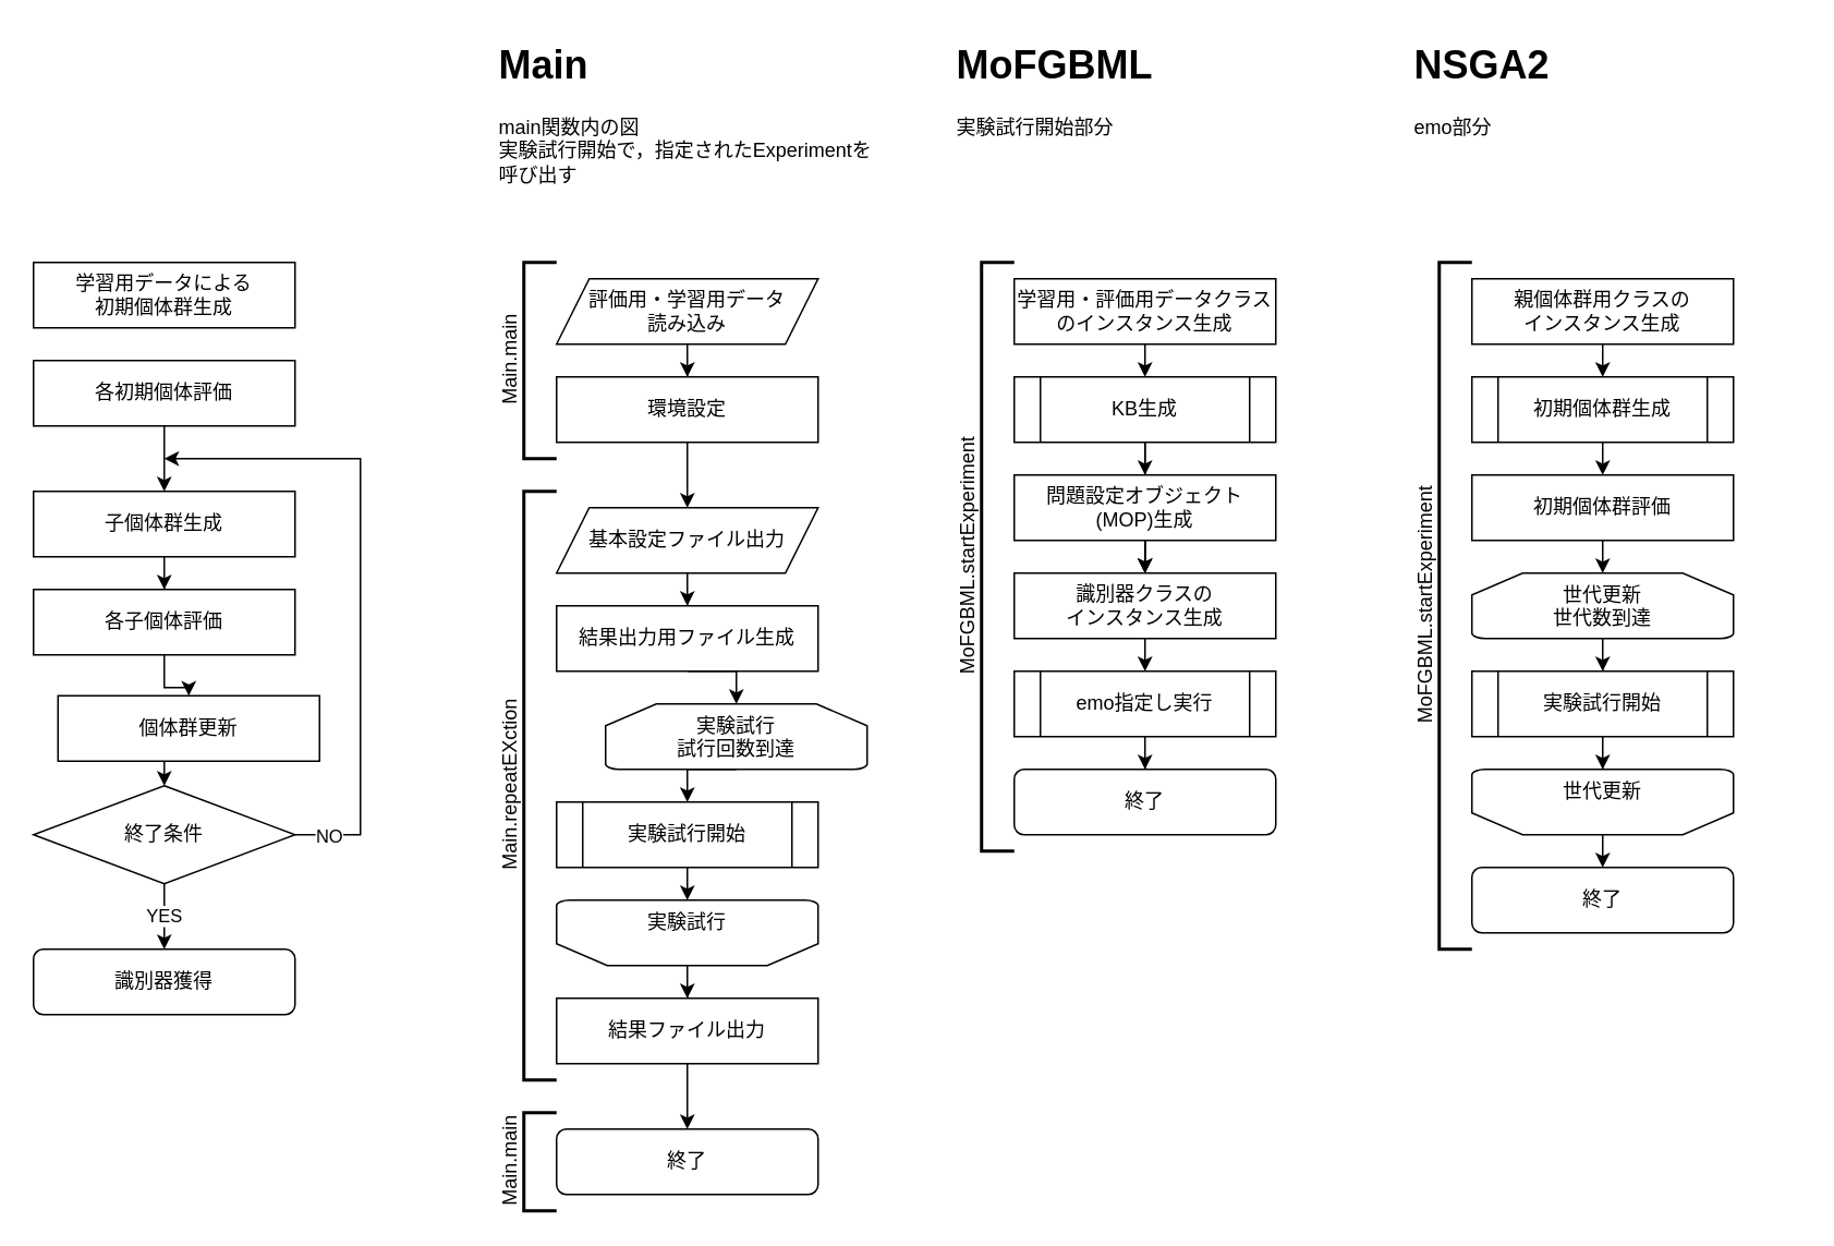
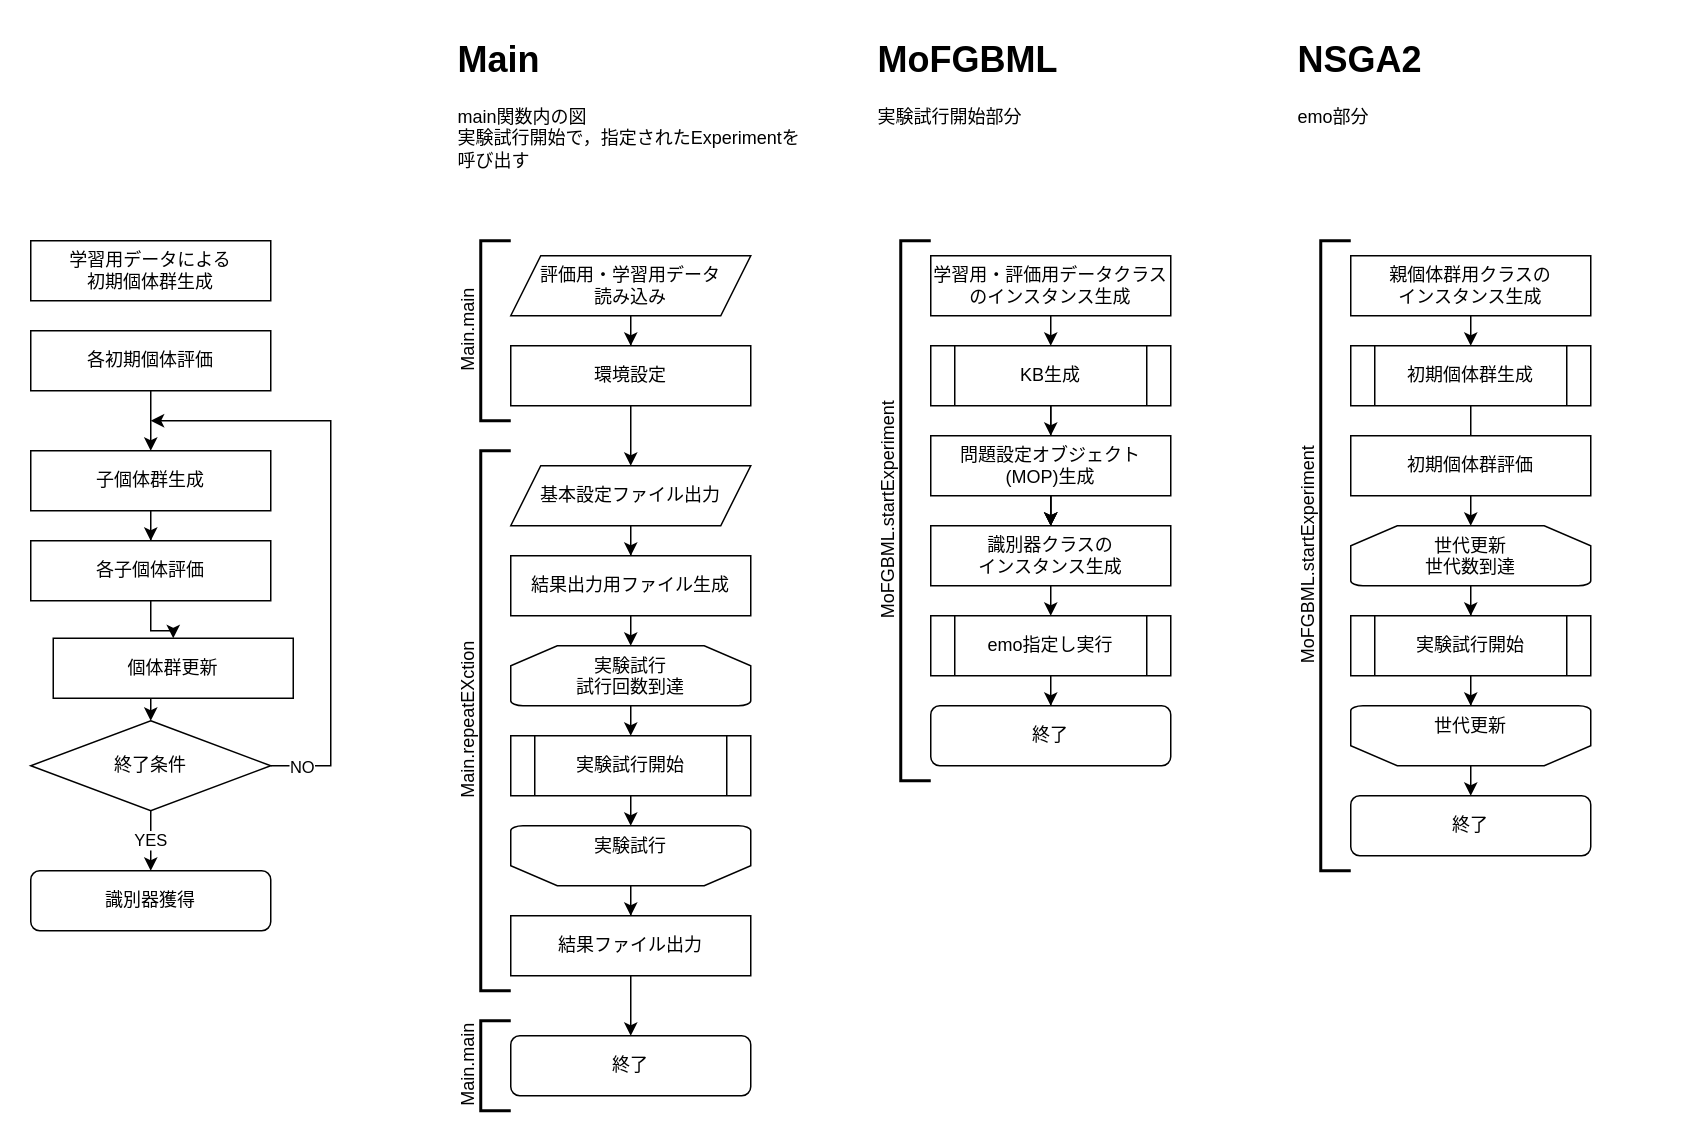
- <mxCell id="55" style="edgeStyle=orthogonalEdgeStyle;rounded=0;orthogonalLoop=1;jettySize=auto;html=1;exitX=0.5;exitY=1;exitDx=0;exitDy=0;entryX=0.5;entryY=0;entryDx=0;entryDy=0;fontSize=12;" edge="1" parent="1" source="56" target="58"><mxGeometry relative="1" as="geometry" /></mxCell>
+ <mxCell id="55" style="edgeStyle=orthogonalEdgeStyle;rounded=0;orthogonalLoop=1;jettySize=auto;html=1;exitX=0.5;exitY=1;exitDx=0;exitDy=0;entryX=0.5;entryY=0;entryDx=0;entryDy=0;fontSize=12;endArrow=none;" edge="1" parent="1" source="56" target="58"><mxGeometry relative="1" as="geometry" /></mxCell>
- <mxCell id="29" value="実験試行&lt;br&gt;試行回数到達" style="strokeWidth=1;html=1;shape=mxgraph.flowchart.loop_limit;whiteSpace=wrap;fontSize=12;align=center;verticalAlign=top;" vertex="1" parent="1"><mxGeometry x="370" y="430" width="160" height="40" as="geometry" /></mxCell>
+ <mxCell id="29" value="実験試行&lt;br&gt;試行回数到達" style="strokeWidth=1;html=1;shape=mxgraph.flowchart.loop_limit;whiteSpace=wrap;fontSize=12;align=center;verticalAlign=top;" vertex="1" parent="1"><mxGeometry x="340" y="430" width="160" height="40" as="geometry" /></mxCell>
